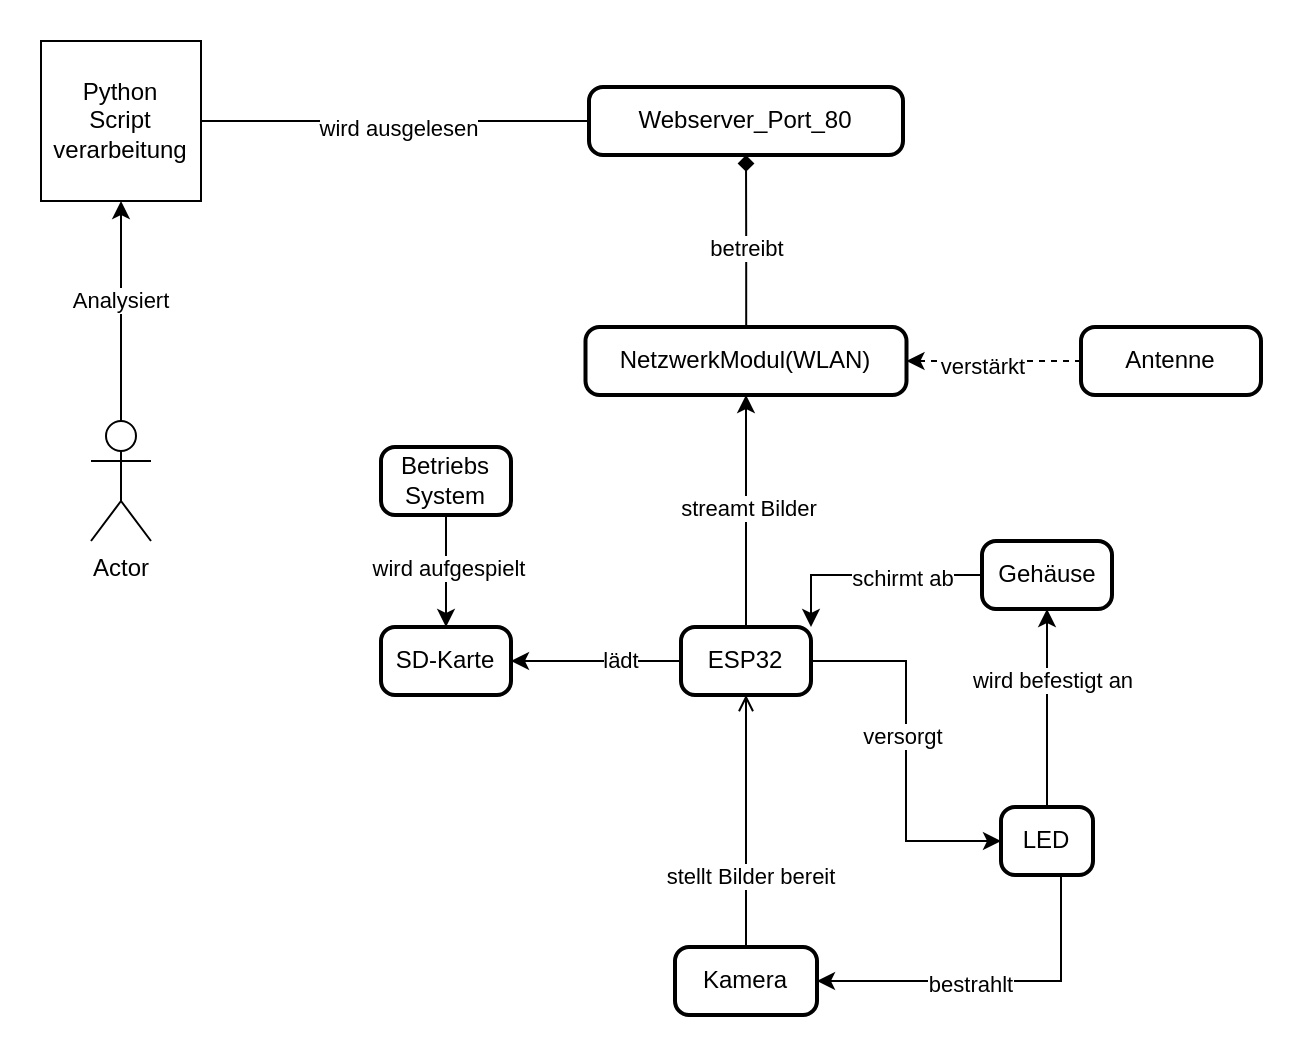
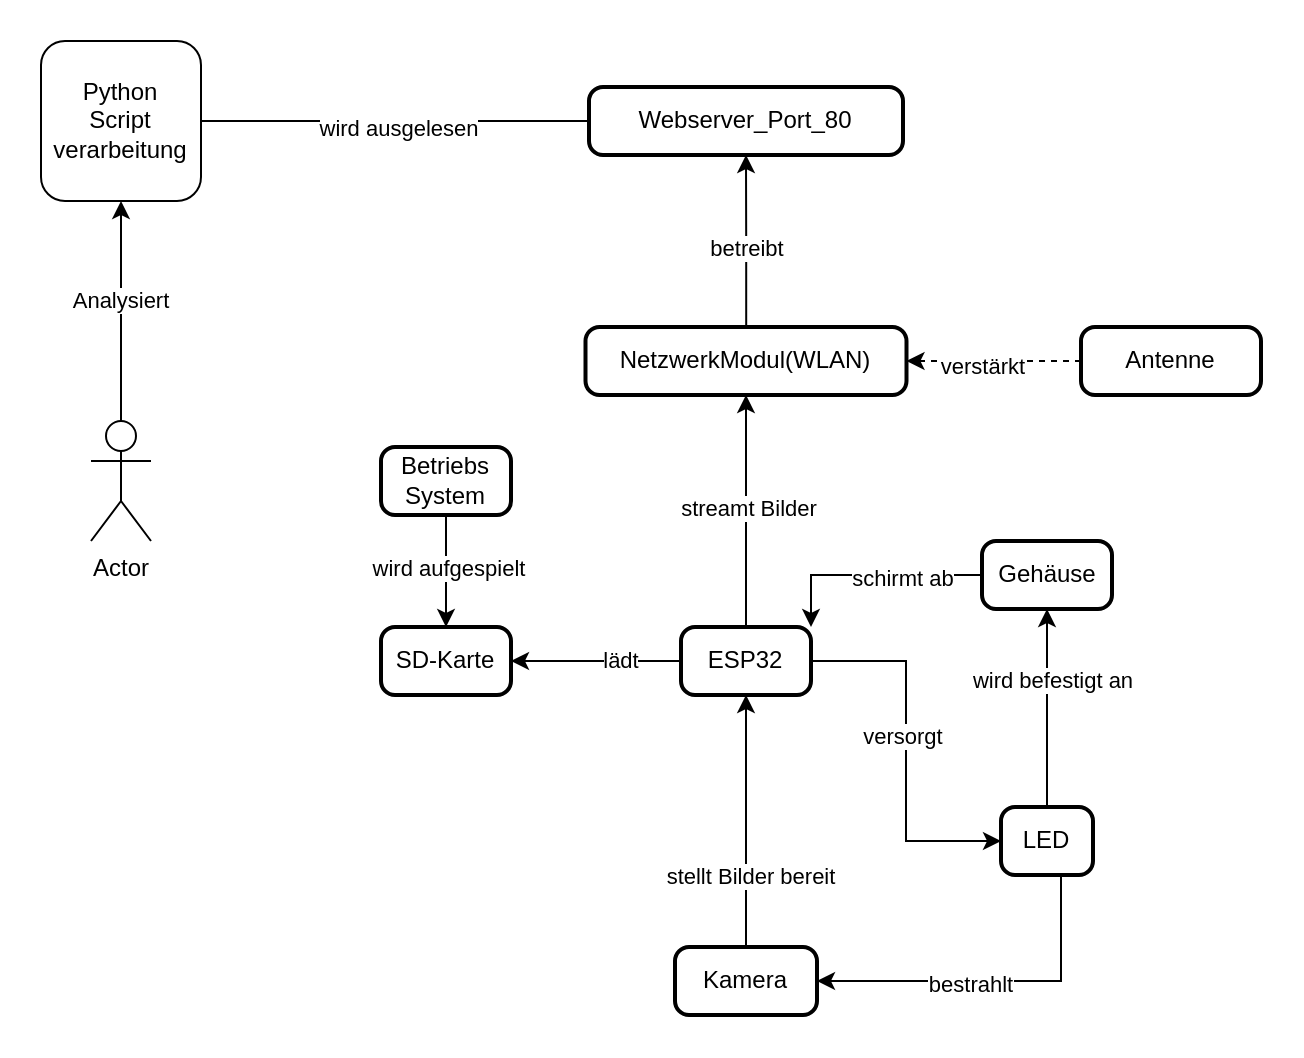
- <mxCell id="27" value="Python&lt;br&gt;Script&lt;br&gt;verarbeitung" style="whiteSpace=wrap;html=1;aspect=fixed;" vertex="1" parent="1"><mxGeometry x="20" y="20" width="80" height="80" as="geometry" /></mxCell>
+ <mxCell id="27" value="Python&lt;br&gt;Script&lt;br&gt;verarbeitung" style="whiteSpace=wrap;html=1;aspect=fixed;rounded=1;" vertex="1" parent="1"><mxGeometry x="20" y="20" width="80" height="80" as="geometry" /></mxCell>
- <mxCell id="28" style="edgeStyle=orthogonalEdgeStyle;rounded=0;orthogonalLoop=1;jettySize=auto;html=1;entryX=0.5;entryY=1;entryDx=0;entryDy=0;endArrow=diamond;" edge="1" parent="1" source="30" target="17"><mxGeometry relative="1" as="geometry"><mxPoint x="160" y="-270" as="targetPoint" /></mxGeometry></mxCell>
+ <mxCell id="28" style="edgeStyle=orthogonalEdgeStyle;rounded=0;orthogonalLoop=1;jettySize=auto;html=1;entryX=0.5;entryY=1;entryDx=0;entryDy=0;" edge="1" parent="1" source="30" target="17"><mxGeometry relative="1" as="geometry"><mxPoint x="160" y="-270" as="targetPoint" /></mxGeometry></mxCell>
- <mxCell id="14" style="edgeStyle=orthogonalEdgeStyle;rounded=0;orthogonalLoop=1;jettySize=auto;html=1;entryX=0.5;entryY=1;entryDx=0;entryDy=0;endArrow=open;" edge="1" parent="1" source="16" target="8"><mxGeometry relative="1" as="geometry"><mxPoint y="383" as="targetPoint" x="360" /></mxGeometry></mxCell>
+ <mxCell id="14" style="edgeStyle=orthogonalEdgeStyle;rounded=0;orthogonalLoop=1;jettySize=auto;html=1;entryX=0.5;entryY=1;entryDx=0;entryDy=0;" edge="1" parent="1" source="16" target="8"><mxGeometry relative="1" as="geometry"><mxPoint y="383" as="targetPoint" x="360" /></mxGeometry></mxCell>
